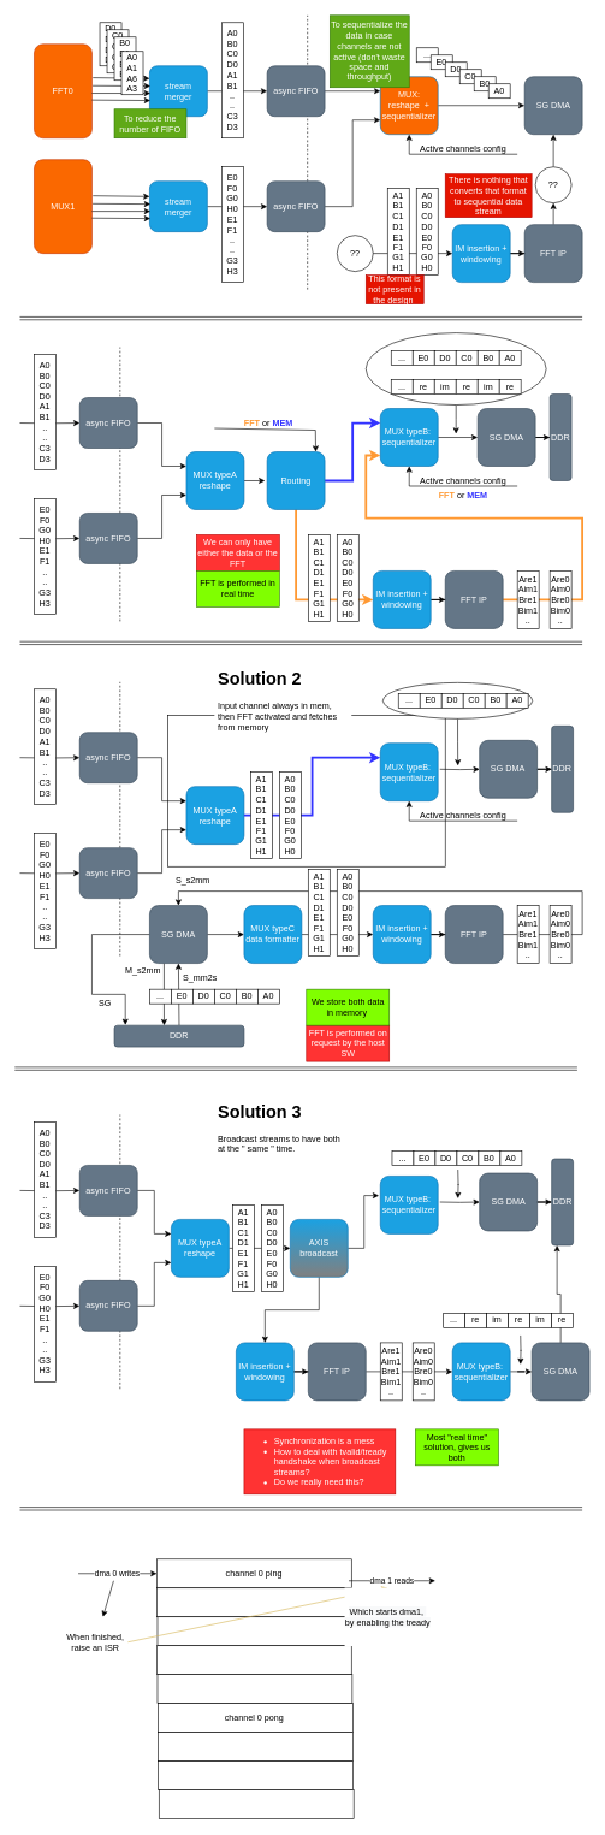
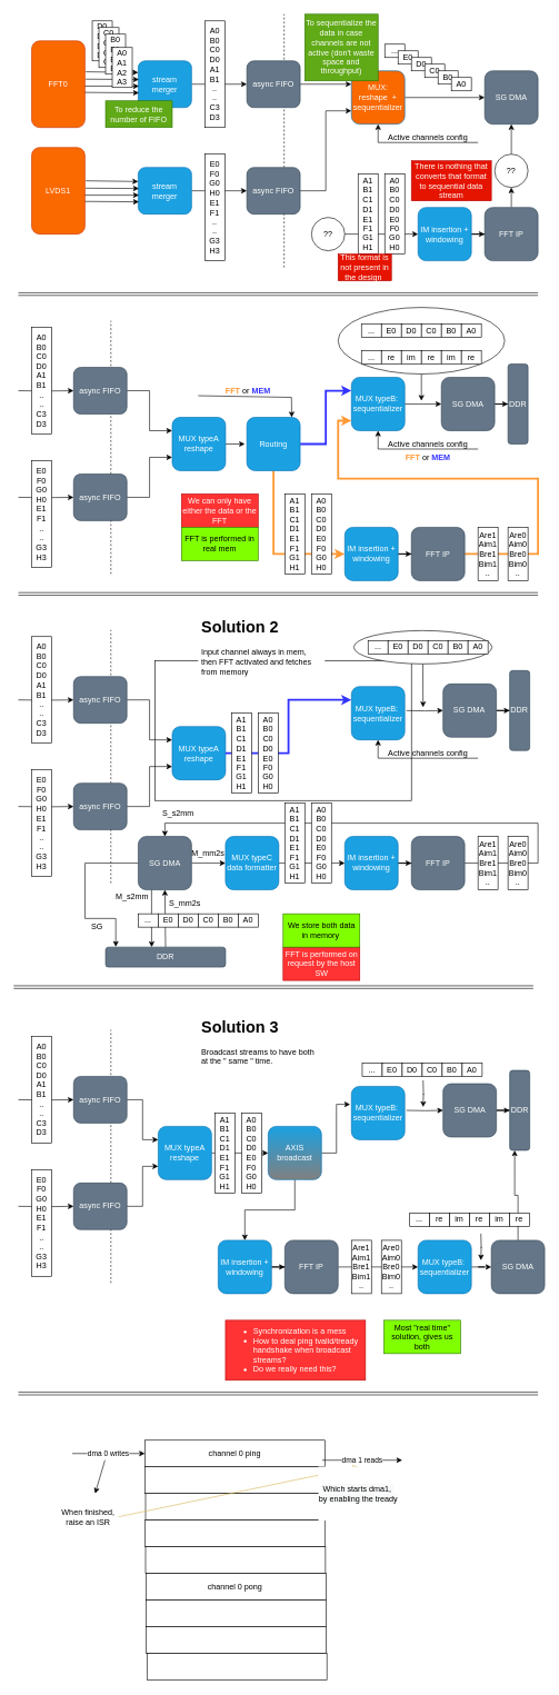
- <mxCell id="37" value="A0&lt;br&gt;A1&lt;br&gt;A6&lt;br&gt;A3" style="rounded=0;whiteSpace=wrap;html=1;" vertex="1" parent="1"><mxGeometry x="168" y="70" width="30" height="60" as="geometry" /></mxCell>
+ <mxCell id="37" value="A0&lt;br&gt;A1&lt;br&gt;A2&lt;br&gt;A3" style="rounded=0;whiteSpace=wrap;html=1;" vertex="1" parent="1"><mxGeometry x="168" y="70" width="30" height="60" as="geometry" /></mxCell>
- <mxCell id="14" value="MUX1" style="rounded=1;whiteSpace=wrap;html=1;fillColor=#fa6800;strokeColor=#C73500;fontColor=#ffffff;" vertex="1" parent="1"><mxGeometry x="47" y="220" width="80" height="130" as="geometry" /></mxCell>
+ <mxCell id="14" value="LVDS1" style="rounded=1;whiteSpace=wrap;html=1;fillColor=#fa6800;strokeColor=#C73500;fontColor=#ffffff;" vertex="1" parent="1"><mxGeometry x="47" y="220" width="80" height="130" as="geometry" /></mxCell>
- <mxCell id="155" value="FFT is performed in real time" style="text;html=1;strokeColor=#2D7600;align=center;verticalAlign=middle;whiteSpace=wrap;rounded=0;fillColor=#80FF00;" vertex="1" parent="1"><mxGeometry x="272" y="790" width="115" height="50" as="geometry" /></mxCell>
+ <mxCell id="155" value="FFT is performed in real mem" style="text;html=1;strokeColor=#2D7600;align=center;verticalAlign=middle;whiteSpace=wrap;rounded=0;fillColor=#80FF00;" vertex="1" parent="1"><mxGeometry x="272" y="790" width="115" height="50" as="geometry" /></mxCell>
+ <mxCell id="210" value="M_mm2s" style="text;html=1;strokeColor=none;fillColor=none;align=center;verticalAlign=middle;whiteSpace=wrap;rounded=0;" vertex="1" parent="1"><mxGeometry x="292" y="1270" width="40" height="20" as="geometry" /></mxCell>
- <mxCell id="188" value="&lt;ul&gt;&lt;li&gt;Synchronization is a mess&lt;/li&gt;&lt;li&gt;How to deal with tvalid/tready handshake when broadcast streams?&amp;nbsp;&lt;/li&gt;&lt;li&gt;Do we really need this?&amp;nbsp;&lt;/li&gt;&lt;/ul&gt;" style="text;html=1;strokeColor=#B20000;align=left;verticalAlign=middle;whiteSpace=wrap;rounded=0;fontColor=#ffffff;fillColor=#FF3333;" vertex="1" parent="1"><mxGeometry x="338" y="1980" width="210" height="90" as="geometry" /></mxCell>
+ <mxCell id="188" value="&lt;ul&gt;&lt;li&gt;Synchronization is a mess&lt;/li&gt;&lt;li&gt;How to deal ping tvalid/tready handshake when broadcast streams?&amp;nbsp;&lt;/li&gt;&lt;li&gt;Do we really need this?&amp;nbsp;&lt;/li&gt;&lt;/ul&gt;" style="text;html=1;strokeColor=#B20000;align=left;verticalAlign=middle;whiteSpace=wrap;rounded=0;fontColor=#ffffff;fillColor=#FF3333;" vertex="1" parent="1"><mxGeometry x="338" y="1980" width="210" height="90" as="geometry" /></mxCell>
